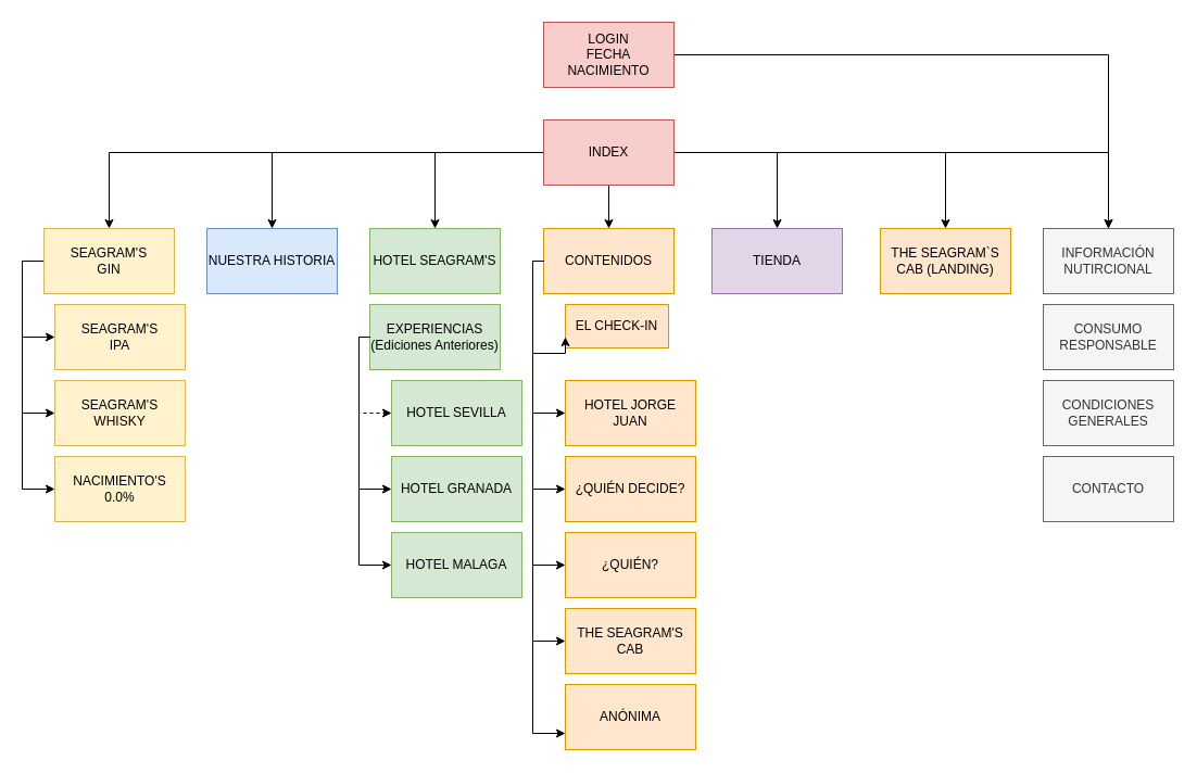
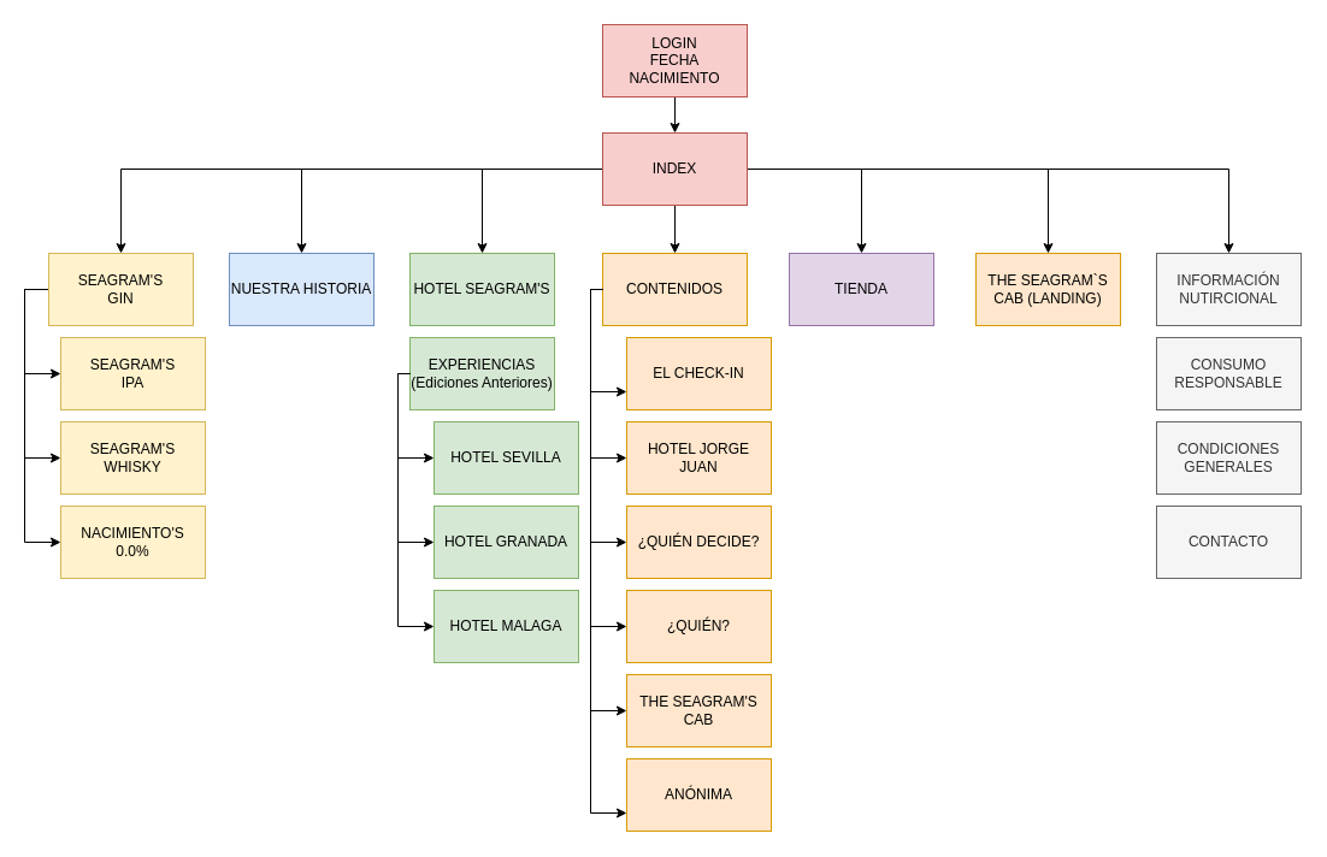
- <mxCell id="2" style="edgeStyle=orthogonalEdgeStyle;rounded=0;orthogonalLoop=1;jettySize=auto;html=1;" parent="1" source="3" target="47" edge="1"><mxGeometry relative="1" as="geometry" /></mxCell>
+ <mxCell id="2" style="edgeStyle=orthogonalEdgeStyle;rounded=0;orthogonalLoop=1;jettySize=auto;html=1;entryX=0.5;entryY=0;entryDx=0;entryDy=0;" parent="1" source="3" target="11" edge="1"><mxGeometry relative="1" as="geometry" /></mxCell>
- <mxCell id="35" value="EL CHECK-IN" style="rounded=0;html=1;container=0;fillColor=#ffe6cc;strokeColor=#d79b00;whiteSpace=wrap;" parent="32" vertex="1"><mxGeometry x="30" y="70" width="95" height="40" as="geometry" /></mxCell>
+ <mxCell id="35" value="EL CHECK-IN" style="rounded=0;html=1;container=0;fillColor=#ffe6cc;strokeColor=#d79b00;whiteSpace=wrap;" parent="32" vertex="1"><mxGeometry x="30" y="70" width="120" height="60" as="geometry" /></mxCell>
- <mxCell id="29" style="edgeStyle=orthogonalEdgeStyle;rounded=0;orthogonalLoop=1;jettySize=auto;html=1;entryX=0;entryY=0.5;entryDx=0;entryDy=0;dashed=1;" parent="23" source="25" target="28" edge="1"><mxGeometry relative="1" as="geometry"><Array as="points"><mxPoint y="100" /><mxPoint y="170" /></Array></mxGeometry></mxCell>
+ <mxCell id="29" style="edgeStyle=orthogonalEdgeStyle;rounded=0;orthogonalLoop=1;jettySize=auto;html=1;entryX=0;entryY=0.5;entryDx=0;entryDy=0;" parent="23" source="25" target="28" edge="1"><mxGeometry relative="1" as="geometry"><Array as="points"><mxPoint y="100" /><mxPoint y="170" /></Array></mxGeometry></mxCell>
